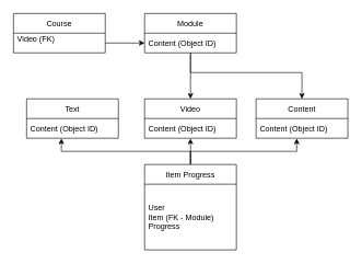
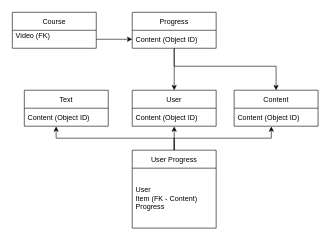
- <mxCell id="4" value="Module" style="swimlane;fontStyle=0;childLayout=stackLayout;horizontal=1;startSize=30;horizontalStack=0;resizeParent=1;resizeParentMax=0;resizeLast=0;collapsible=1;marginBottom=0;" vertex="1" parent="1"><mxGeometry x="220" y="20" width="140" height="60" as="geometry" /></mxCell>
+ <mxCell id="4" value="Progress" style="swimlane;fontStyle=0;childLayout=stackLayout;horizontal=1;startSize=30;horizontalStack=0;resizeParent=1;resizeParentMax=0;resizeLast=0;collapsible=1;marginBottom=0;" vertex="1" parent="1"><mxGeometry x="220" y="20" width="140" height="60" as="geometry" /></mxCell>
- <mxCell id="11" value="Video" style="swimlane;fontStyle=0;childLayout=stackLayout;horizontal=1;startSize=30;horizontalStack=0;resizeParent=1;resizeParentMax=0;resizeLast=0;collapsible=1;marginBottom=0;" vertex="1" parent="1"><mxGeometry x="220" y="150" width="140" height="60" as="geometry" /></mxCell>
+ <mxCell id="11" value="User" style="swimlane;fontStyle=0;childLayout=stackLayout;horizontal=1;startSize=30;horizontalStack=0;resizeParent=1;resizeParentMax=0;resizeLast=0;collapsible=1;marginBottom=0;" vertex="1" parent="1"><mxGeometry x="220" y="150" width="140" height="60" as="geometry" /></mxCell>
- <mxCell id="18" value="Item Progress" style="swimlane;fontStyle=0;childLayout=stackLayout;horizontal=1;startSize=30;horizontalStack=0;resizeParent=1;resizeParentMax=0;resizeLast=0;collapsible=1;marginBottom=0;" vertex="1" parent="1"><mxGeometry x="220" y="250" width="140" height="130" as="geometry" /></mxCell>
+ <mxCell id="18" value="User Progress" style="swimlane;fontStyle=0;childLayout=stackLayout;horizontal=1;startSize=30;horizontalStack=0;resizeParent=1;resizeParentMax=0;resizeLast=0;collapsible=1;marginBottom=0;" vertex="1" parent="1"><mxGeometry x="220" y="250" width="140" height="130" as="geometry" /></mxCell>
- <mxCell id="19" value="User&#10;Item (FK - Module)&#10;Progress" style="text;strokeColor=none;fillColor=none;align=left;verticalAlign=middle;spacingLeft=4;spacingRight=4;overflow=hidden;points=[[0,0.5],[1,0.5]];portConstraint=eastwest;rotatable=0;" vertex="1" parent="18"><mxGeometry y="30" width="140" height="100" as="geometry" /></mxCell>
+ <mxCell id="19" value="User&#10;Item (FK - Content)&#10;Progress" style="text;strokeColor=none;fillColor=none;align=left;verticalAlign=middle;spacingLeft=4;spacingRight=4;overflow=hidden;points=[[0,0.5],[1,0.5]];portConstraint=eastwest;rotatable=0;" vertex="1" parent="18"><mxGeometry y="30" width="140" height="100" as="geometry" /></mxCell>
